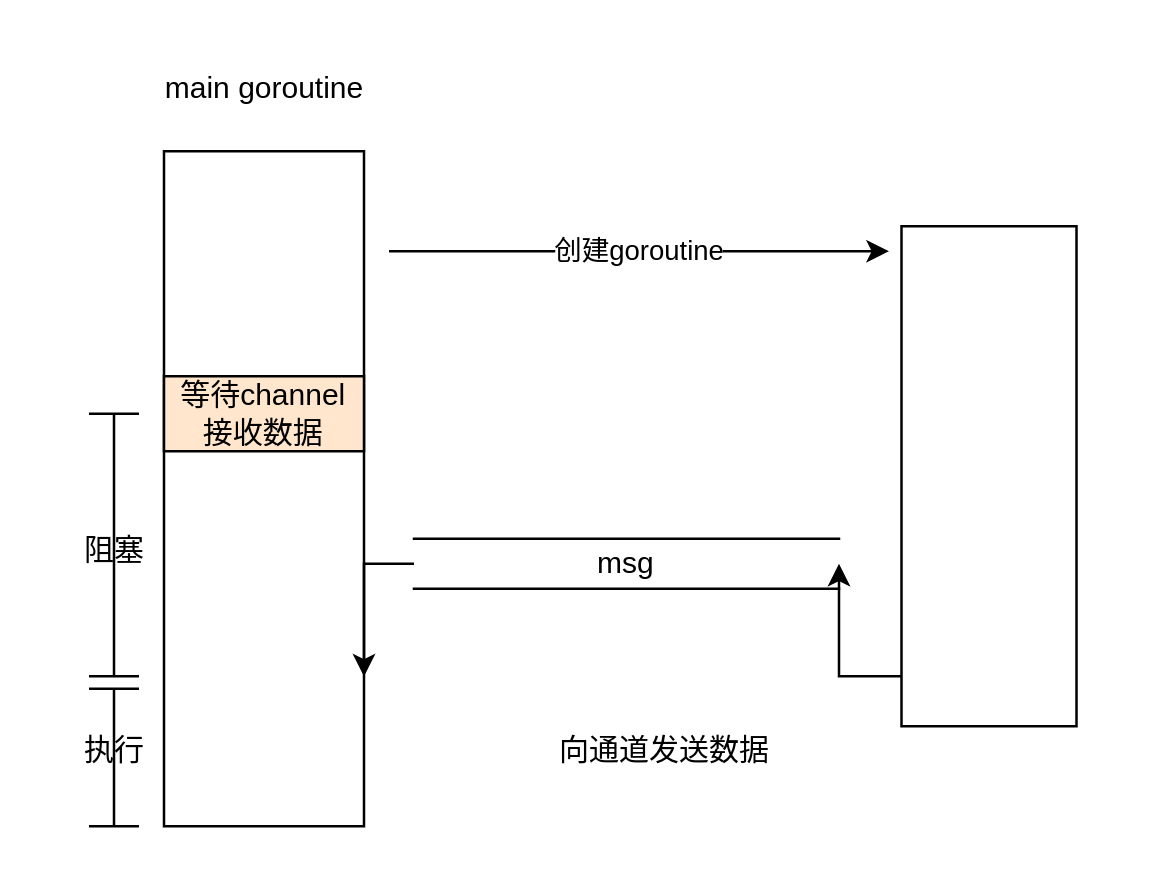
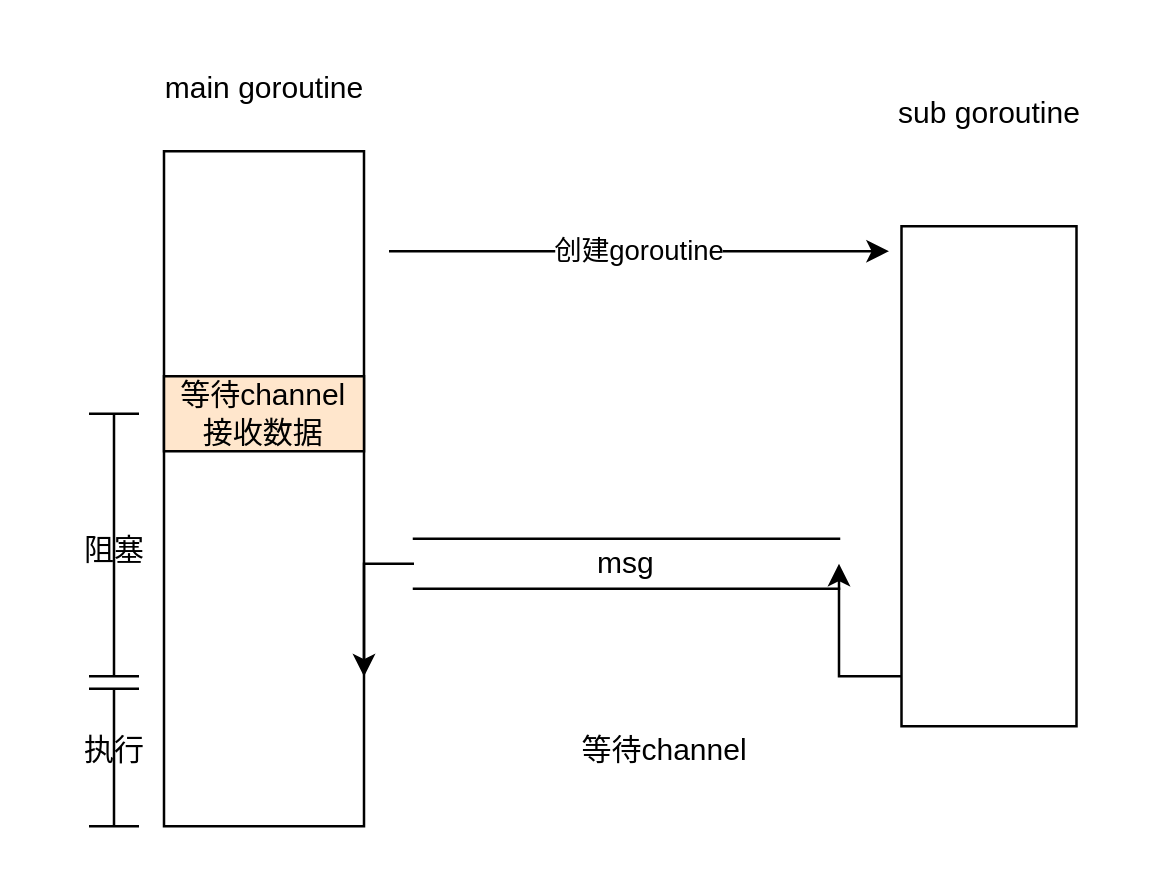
+ <mxCell id="7" value="sub goroutine" style="text;html=1;align=center;verticalAlign=middle;resizable=0;points=[];autosize=1;strokeColor=none;fillColor=none;" vertex="1" parent="1"><mxGeometry x="345" y="30" width="100" height="30" as="geometry" /></mxCell>
- <mxCell id="10" value="向通道发送数据" style="text;html=1;align=center;verticalAlign=middle;resizable=0;points=[];autosize=1;strokeColor=none;fillColor=none;" vertex="1" parent="1"><mxGeometry x="210" y="285" width="110" height="30" as="geometry" /></mxCell>
+ <mxCell id="10" value="等待channel" style="text;html=1;align=center;verticalAlign=middle;resizable=0;points=[];autosize=1;strokeColor=none;fillColor=none;" vertex="1" parent="1"><mxGeometry x="210" y="285" width="110" height="30" as="geometry" /></mxCell>
